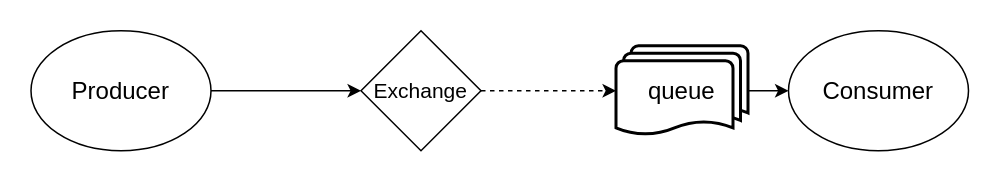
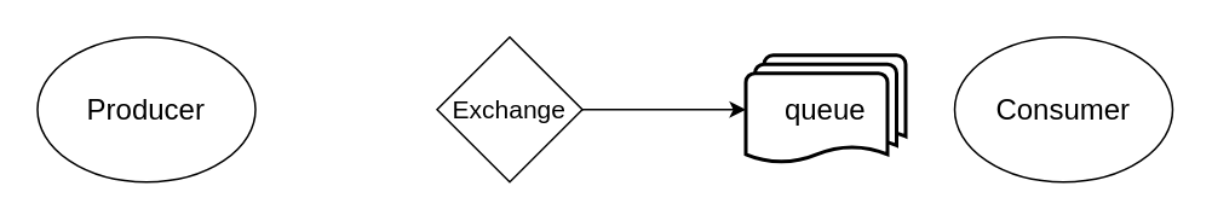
- <mxCell id="2" style="edgeStyle=orthogonalEdgeStyle;rounded=0;orthogonalLoop=1;jettySize=auto;html=1;entryX=0;entryY=0.5;entryDx=0;entryDy=0;" edge="1" parent="1" source="3" target="5"><mxGeometry relative="1" as="geometry" /></mxCell>
- <mxCell id="4" style="edgeStyle=orthogonalEdgeStyle;rounded=0;orthogonalLoop=1;jettySize=auto;html=1;exitX=1;exitY=0.5;exitDx=0;exitDy=0;entryX=0;entryY=0.5;entryDx=0;entryDy=0;entryPerimeter=0;dashed=1;" edge="1" parent="1" source="5" target="8"><mxGeometry relative="1" as="geometry" /></mxCell>
+ <mxCell id="4" style="edgeStyle=orthogonalEdgeStyle;rounded=0;orthogonalLoop=1;jettySize=auto;html=1;exitX=1;exitY=0.5;exitDx=0;exitDy=0;entryX=0;entryY=0.5;entryDx=0;entryDy=0;entryPerimeter=0;" edge="1" parent="1" source="5" target="8"><mxGeometry relative="1" as="geometry" /></mxCell>
- <mxCell id="7" style="edgeStyle=orthogonalEdgeStyle;rounded=0;orthogonalLoop=1;jettySize=auto;html=1;exitX=1;exitY=0.5;exitDx=0;exitDy=0;exitPerimeter=0;" edge="1" parent="1" source="8" target="6"><mxGeometry relative="1" as="geometry" /></mxCell>
